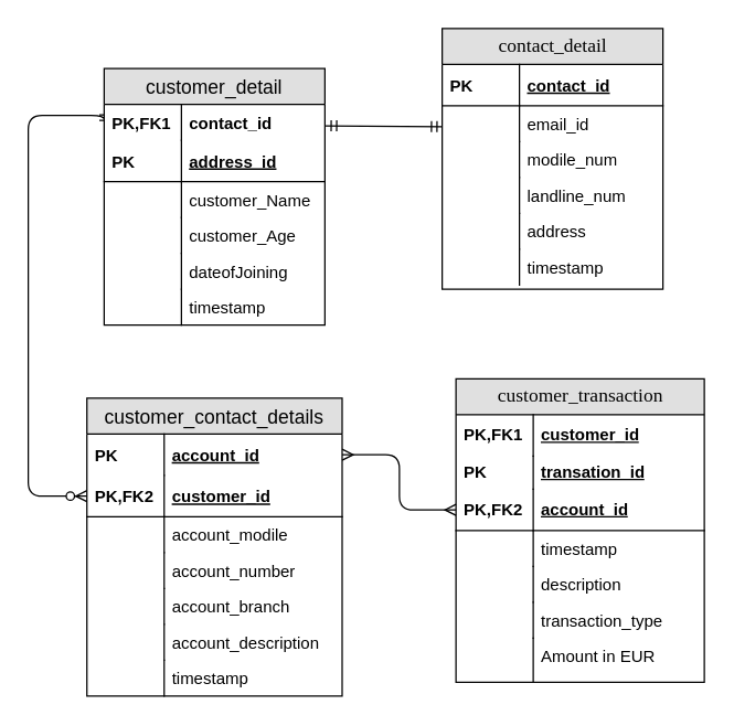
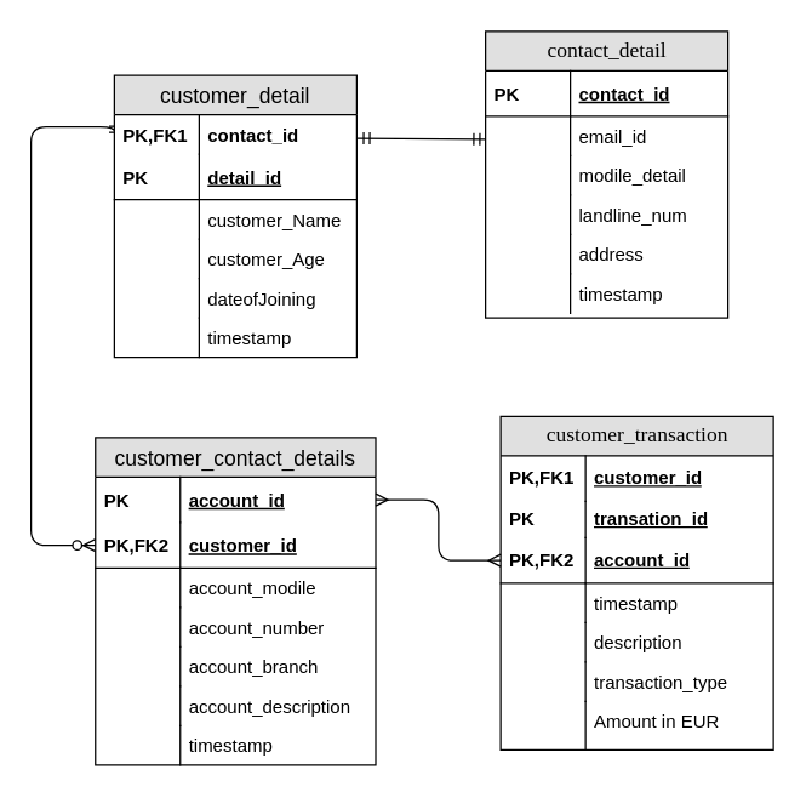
- <mxCell id="51" value="address_id" style="shape=partialRectangle;top=0;left=0;right=0;bottom=1;align=left;verticalAlign=middle;fillColor=none;spacingLeft=60;spacingRight=4;overflow=hidden;rotatable=0;points=[[0,0.5],[1,0.5]];portConstraint=eastwest;dropTarget=0;fontStyle=5;fontSize=12;" vertex="1" parent="48"><mxGeometry y="52" width="160" height="30" as="geometry" /></mxCell>
+ <mxCell id="51" value="detail_id" style="shape=partialRectangle;top=0;left=0;right=0;bottom=1;align=left;verticalAlign=middle;fillColor=none;spacingLeft=60;spacingRight=4;overflow=hidden;rotatable=0;points=[[0,0.5],[1,0.5]];portConstraint=eastwest;dropTarget=0;fontStyle=5;fontSize=12;" vertex="1" parent="48"><mxGeometry y="52" width="160" height="30" as="geometry" /></mxCell>
- <mxCell id="7" value="modile_num" style="shape=partialRectangle;top=0;left=0;right=0;bottom=0;html=1;align=left;verticalAlign=top;fillColor=none;spacingLeft=60;spacingRight=4;whiteSpace=wrap;overflow=hidden;rotatable=0;points=[[0,0.5],[1,0.5]];portConstraint=eastwest;dropTarget=0;" parent="2" vertex="1"><mxGeometry y="82" width="160" height="26" as="geometry" /></mxCell>
+ <mxCell id="7" value="modile_detail" style="shape=partialRectangle;top=0;left=0;right=0;bottom=0;html=1;align=left;verticalAlign=top;fillColor=none;spacingLeft=60;spacingRight=4;whiteSpace=wrap;overflow=hidden;rotatable=0;points=[[0,0.5],[1,0.5]];portConstraint=eastwest;dropTarget=0;" parent="2" vertex="1"><mxGeometry y="82" width="160" height="26" as="geometry" /></mxCell>
